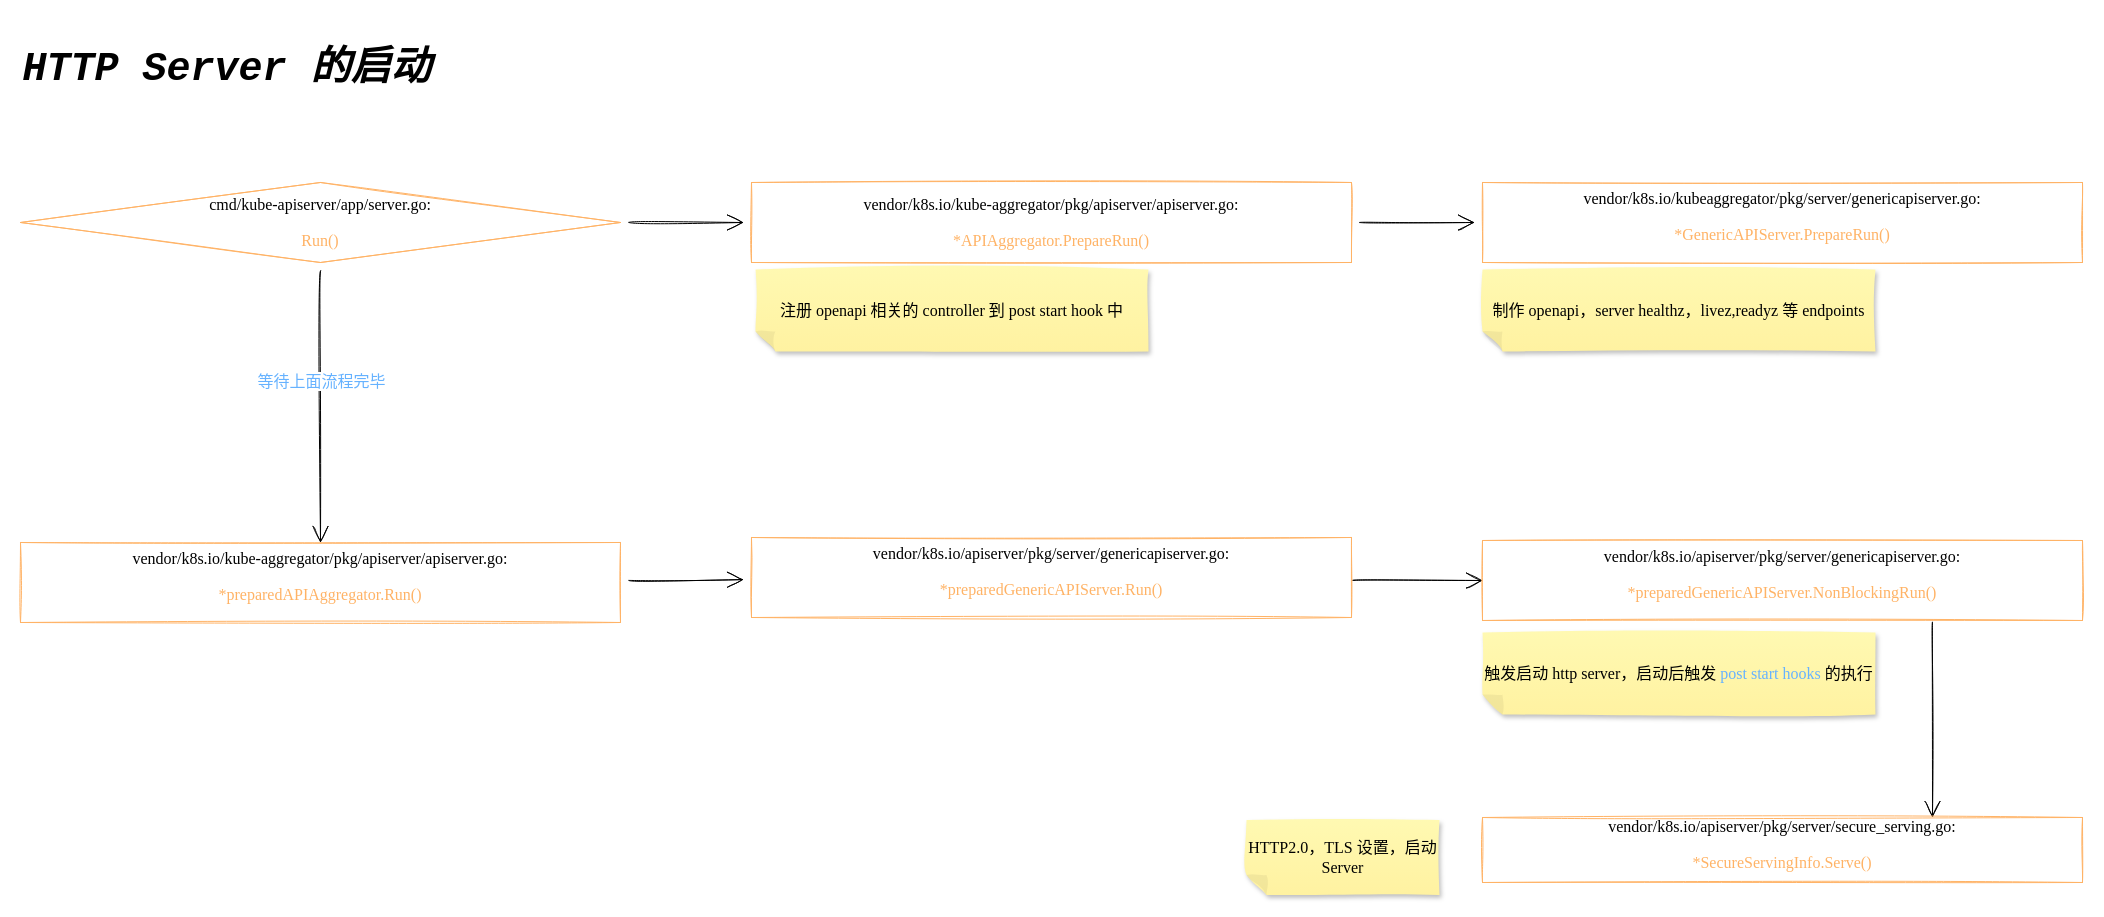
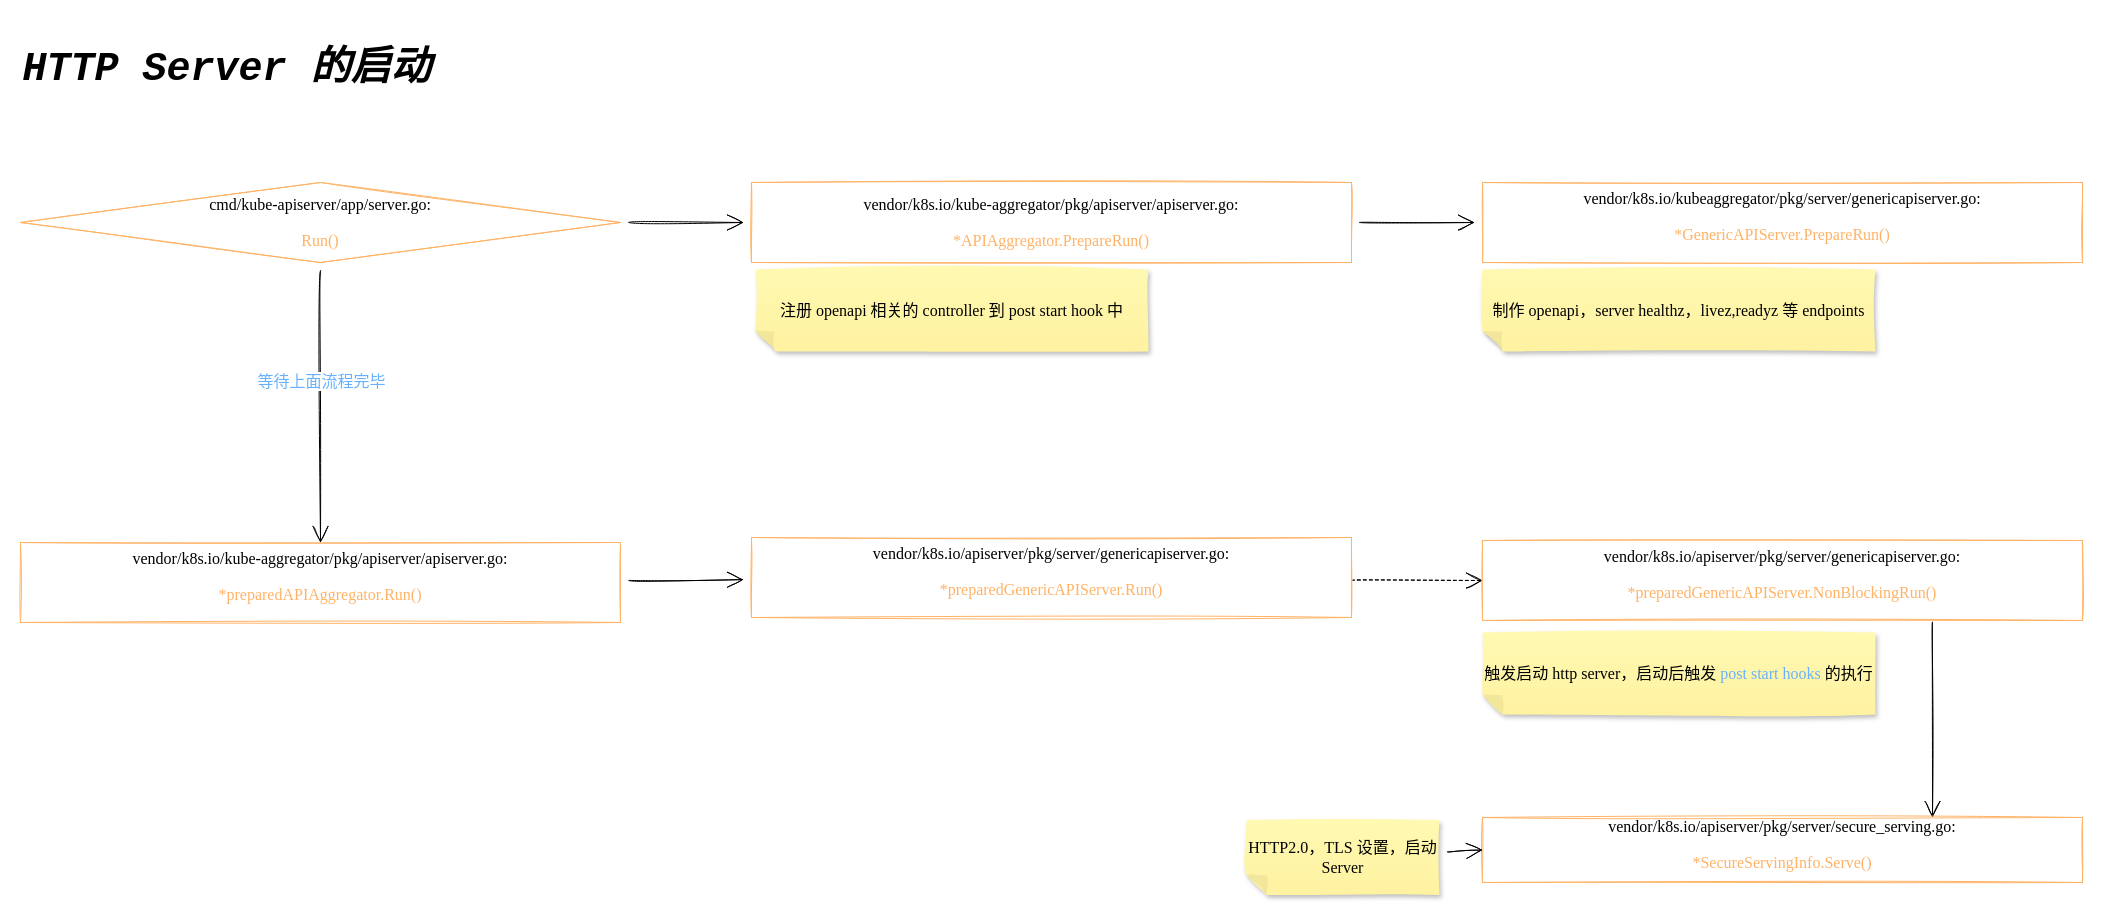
- <mxCell id="11" style="edgeStyle=none;curved=1;rounded=0;sketch=1;hachureGap=4;orthogonalLoop=1;jettySize=auto;html=1;entryX=0;entryY=0.5;entryDx=0;entryDy=0;fontFamily=Lucida Console;fontSize=16;fontColor=#66B2FF;endArrow=open;startSize=14;endSize=14;sourcePerimeterSpacing=8;targetPerimeterSpacing=8;exitX=1;exitY=0.538;exitDx=0;exitDy=0;exitPerimeter=0;" edge="1" parent="1" source="12" target="14"><mxGeometry relative="1" as="geometry" /></mxCell>
+ <mxCell id="11" style="edgeStyle=none;curved=1;rounded=0;sketch=1;hachureGap=4;orthogonalLoop=1;jettySize=auto;html=1;entryX=0;entryY=0.5;entryDx=0;entryDy=0;fontFamily=Lucida Console;fontSize=16;fontColor=#66B2FF;endArrow=open;startSize=14;endSize=14;sourcePerimeterSpacing=8;targetPerimeterSpacing=8;exitX=1;exitY=0.538;exitDx=0;exitDy=0;exitPerimeter=0;dashed=1;" edge="1" parent="1" source="12" target="14"><mxGeometry relative="1" as="geometry" /></mxCell>
+ <mxCell id="19" style="edgeStyle=none;curved=1;rounded=0;sketch=1;hachureGap=4;orthogonalLoop=1;jettySize=auto;html=1;entryX=0;entryY=0.5;entryDx=0;entryDy=0;fontFamily=Lucida Console;fontSize=16;fontColor=#66B2FF;endArrow=open;startSize=14;endSize=14;sourcePerimeterSpacing=8;targetPerimeterSpacing=8;" edge="1" parent="1" source="20" target="15"><mxGeometry relative="1" as="geometry" /></mxCell>
